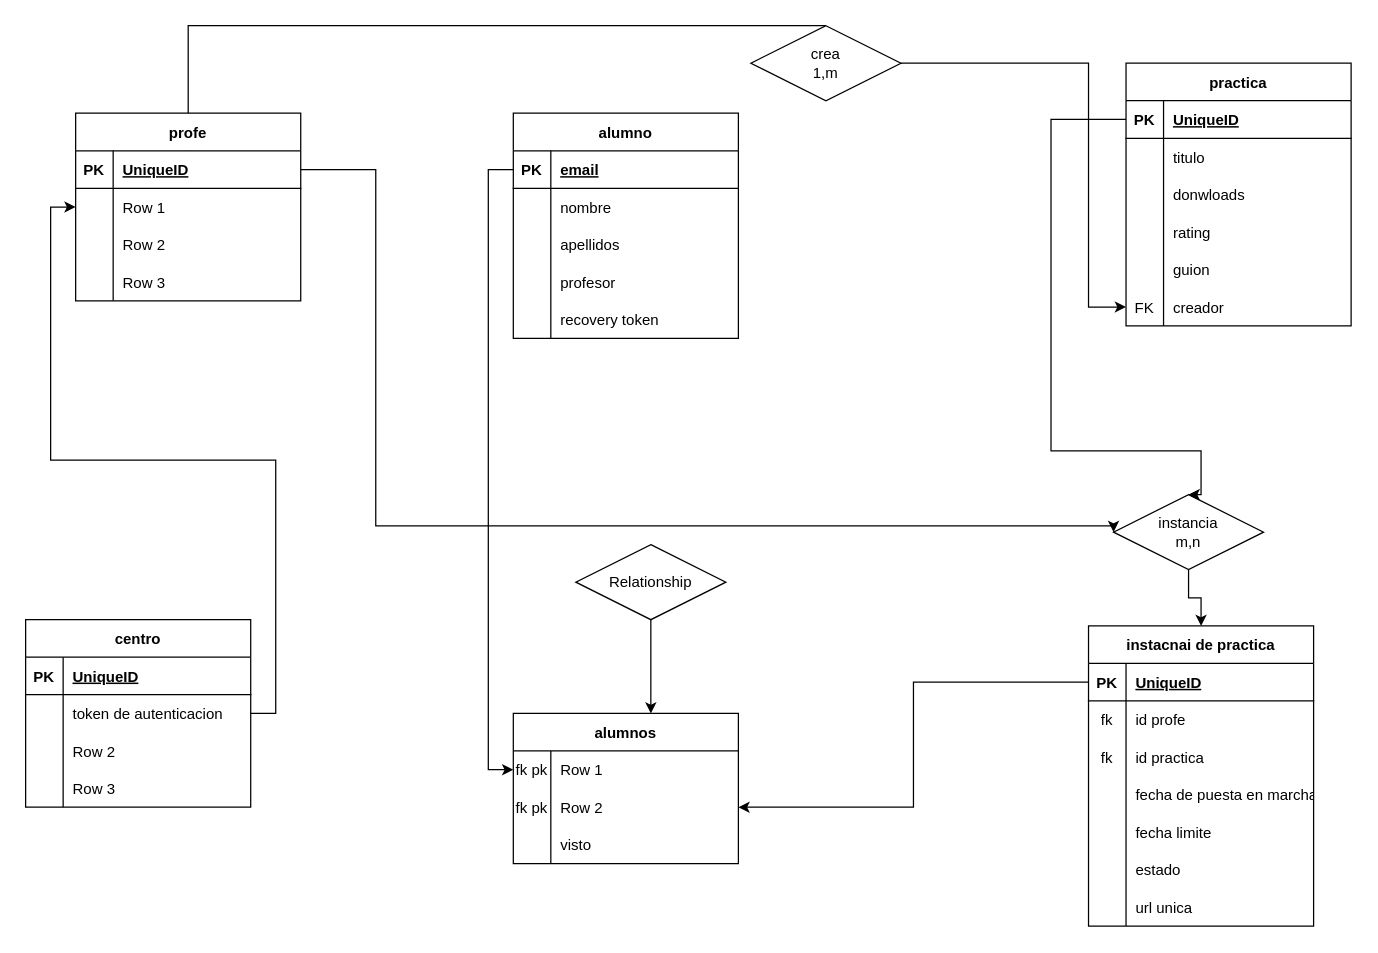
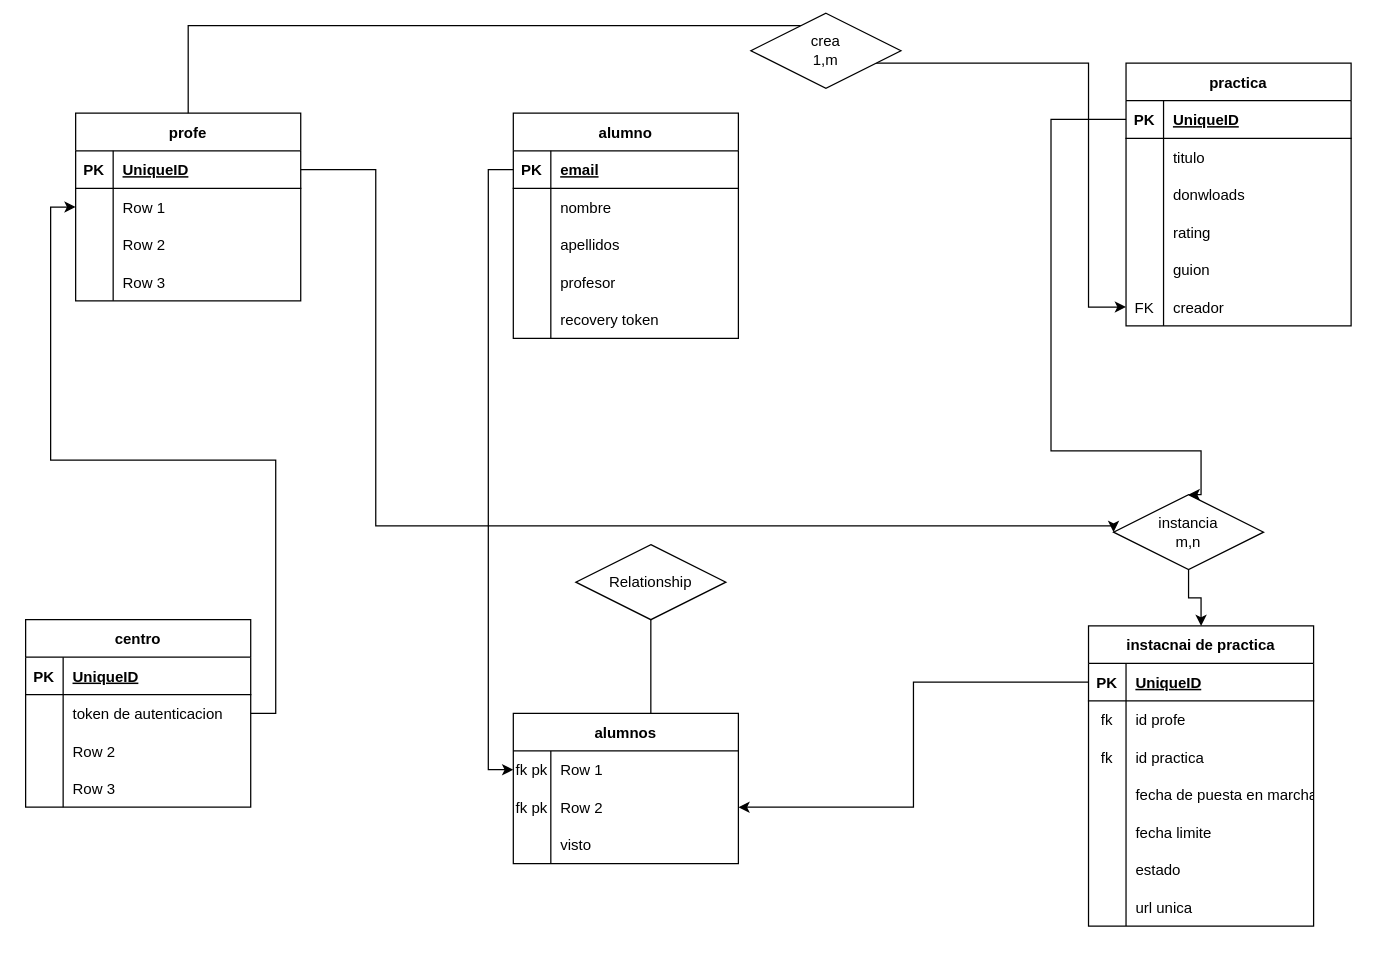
- <mxCell id="39" value="crea&lt;br&gt;1,m" style="shape=rhombus;perimeter=rhombusPerimeter;whiteSpace=wrap;html=1;align=center;" vertex="1" parent="1"><mxGeometry x="600" y="20" width="120" height="60" as="geometry" /></mxCell>
+ <mxCell id="39" value="crea&lt;br&gt;1,m" style="shape=rhombus;perimeter=rhombusPerimeter;whiteSpace=wrap;html=1;align=center;" vertex="1" parent="1"><mxGeometry x="600" y="10" width="120" height="60" as="geometry" /></mxCell>
- <mxCell id="89" style="edgeStyle=orthogonalEdgeStyle;rounded=0;orthogonalLoop=1;jettySize=auto;html=1;entryX=0.611;entryY=0;entryDx=0;entryDy=0;entryPerimeter=0;" edge="1" parent="1" source="90" target="79"><mxGeometry relative="1" as="geometry" /></mxCell>
+ <mxCell id="89" style="edgeStyle=orthogonalEdgeStyle;rounded=0;orthogonalLoop=1;jettySize=auto;html=1;entryX=0.611;entryY=0;entryDx=0;entryDy=0;entryPerimeter=0;endArrow=none;" edge="1" parent="1" source="90" target="79"><mxGeometry relative="1" as="geometry" /></mxCell>
